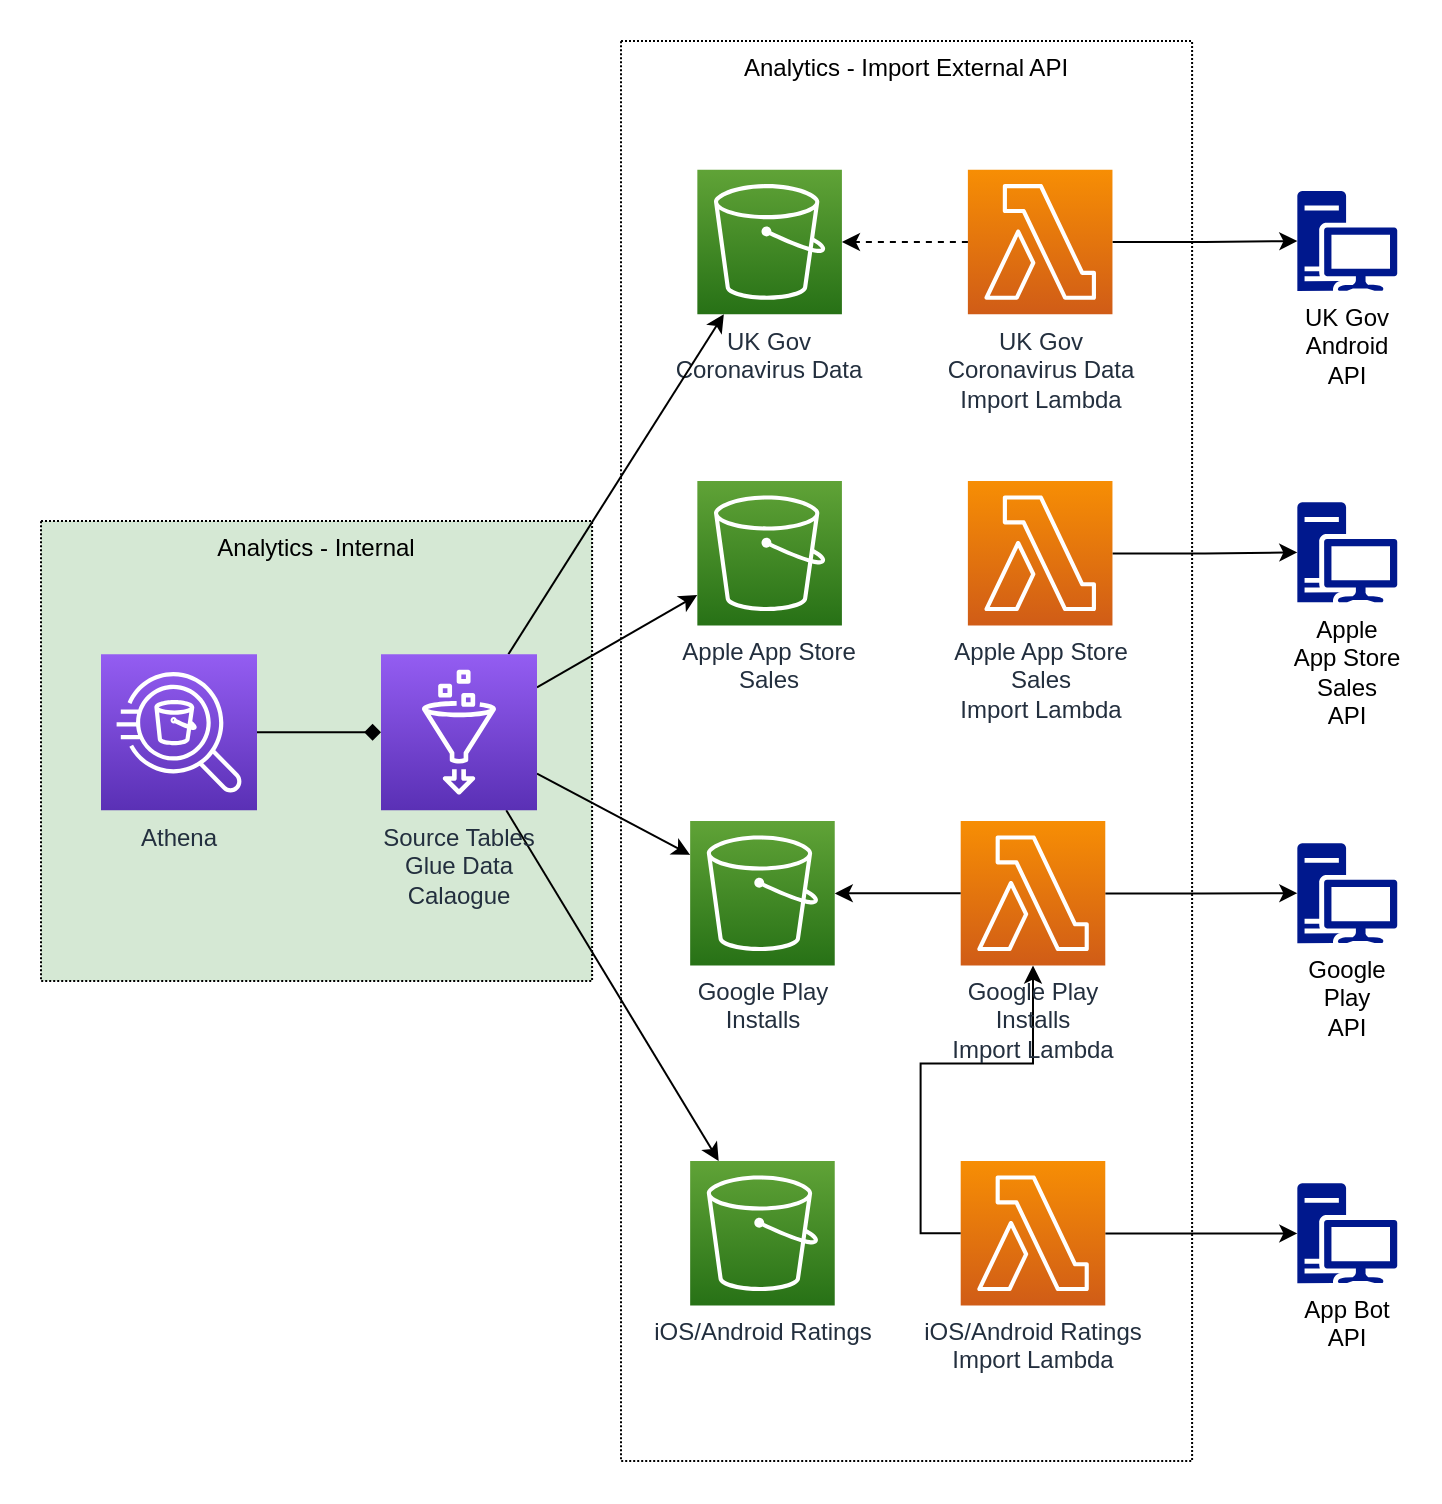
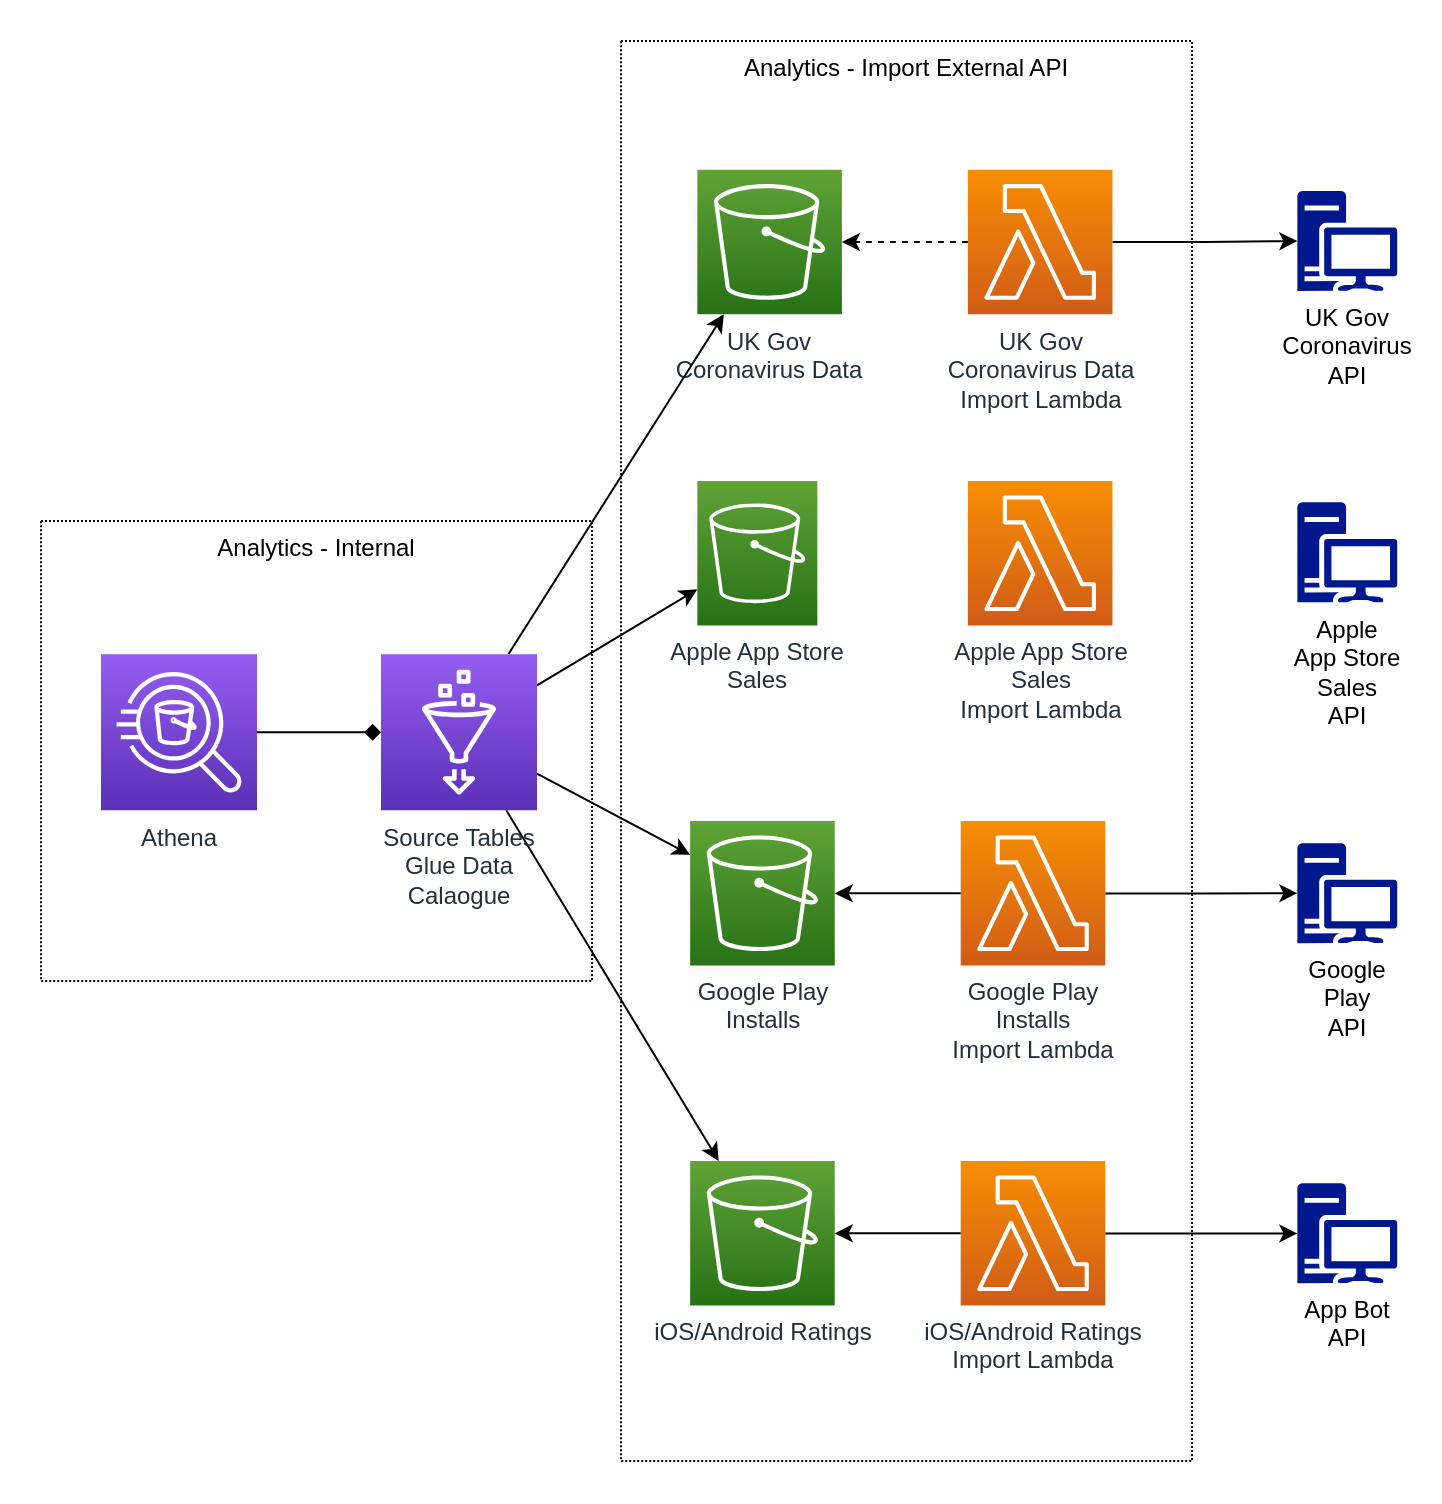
- <mxCell id="4" value="UK Gov&lt;br&gt;Android&lt;br&gt;API" style="aspect=fixed;pointerEvents=1;shadow=0;dashed=0;html=1;strokeColor=none;labelPosition=center;verticalLabelPosition=bottom;verticalAlign=top;align=center;fillColor=#00188D;shape=mxgraph.mscae.enterprise.workstation_client" parent="1" vertex="1"><mxGeometry x="648.17" y="95" width="50" height="50" as="geometry" /></mxCell>
+ <mxCell id="4" value="UK Gov&lt;br&gt;Coronavirus&lt;br&gt;API" style="aspect=fixed;pointerEvents=1;shadow=0;dashed=0;html=1;strokeColor=none;labelPosition=center;verticalLabelPosition=bottom;verticalAlign=top;align=center;fillColor=#00188D;shape=mxgraph.mscae.enterprise.workstation_client" parent="1" vertex="1"><mxGeometry x="648.17" y="95" width="50" height="50" as="geometry" /></mxCell>
- <mxCell id="11" value="Apple App Store&lt;br&gt;Sales" style="points=[[0,0,0],[0.25,0,0],[0.5,0,0],[0.75,0,0],[1,0,0],[0,1,0],[0.25,1,0],[0.5,1,0],[0.75,1,0],[1,1,0],[0,0.25,0],[0,0.5,0],[0,0.75,0],[1,0.25,0],[1,0.5,0],[1,0.75,0]];outlineConnect=0;fontColor=#232F3E;gradientColor=#60A337;gradientDirection=north;fillColor=#277116;strokeColor=#ffffff;dashed=0;verticalLabelPosition=bottom;verticalAlign=top;align=center;html=1;fontSize=12;fontStyle=0;aspect=fixed;shape=mxgraph.aws4.resourceIcon;resIcon=mxgraph.aws4.s3;" parent="1" vertex="1"><mxGeometry x="348.171" y="239.997" width="72.293" height="72.293" as="geometry" /></mxCell>
+ <mxCell id="11" value="Apple App Store&lt;br&gt;Sales" style="points=[[0,0,0],[0.25,0,0],[0.5,0,0],[0.75,0,0],[1,0,0],[0,1,0],[0.25,1,0],[0.5,1,0],[0.75,1,0],[1,1,0],[0,0.25,0],[0,0.5,0],[0,0.75,0],[1,0.25,0],[1,0.5,0],[1,0.75,0]];outlineConnect=0;fontColor=#232F3E;gradientColor=#60A337;gradientDirection=north;fillColor=#277116;strokeColor=#ffffff;dashed=0;verticalLabelPosition=bottom;verticalAlign=top;align=center;html=1;fontSize=12;fontStyle=0;aspect=fixed;shape=mxgraph.aws4.resourceIcon;resIcon=mxgraph.aws4.s3;" parent="1" vertex="1"><mxGeometry x="348.171" y="239.997" width="60" height="72.293" as="geometry" /></mxCell>
- <mxCell id="10" style="edgeStyle=orthogonalEdgeStyle;rounded=0;orthogonalLoop=1;jettySize=auto;html=1;fontColor=#000000;" parent="1" source="12" target="9" edge="1"><mxGeometry relative="1" as="geometry" /></mxCell>
- <mxCell id="2" value="Analytics - Internal" style="rounded=0;whiteSpace=wrap;html=1;strokeColor=#000000;fillColor=#d5e8d4;fontColor=#000000;verticalAlign=top;dashed=1;dashPattern=1 1;" parent="1" vertex="1"><mxGeometry x="20" y="260" width="275.55" height="230" as="geometry" /></mxCell>
+ <mxCell id="2" value="Analytics - Internal" style="rounded=0;whiteSpace=wrap;html=1;strokeColor=#000000;fillColor=#ffffff;fontColor=#000000;verticalAlign=top;dashed=1;dashPattern=1 1;" parent="1" vertex="1"><mxGeometry x="20" y="260" width="275.55" height="230" as="geometry" /></mxCell>
- <mxCell id="24" style="edgeStyle=orthogonalEdgeStyle;rounded=0;orthogonalLoop=1;jettySize=auto;html=1;fontColor=#000000;exitX=0;exitY=0.5;exitDx=0;exitDy=0;exitPerimeter=0;" parent="1" source="23" target="28" edge="1"><mxGeometry x="-529.91" y="1445.68" as="geometry" /></mxCell>
+ <mxCell id="24" style="edgeStyle=orthogonalEdgeStyle;rounded=0;orthogonalLoop=1;jettySize=auto;html=1;fontColor=#000000;exitX=0;exitY=0.5;exitDx=0;exitDy=0;exitPerimeter=0;" parent="1" source="23" target="22" edge="1"><mxGeometry x="-529.91" y="1445.68" as="geometry" /></mxCell>
